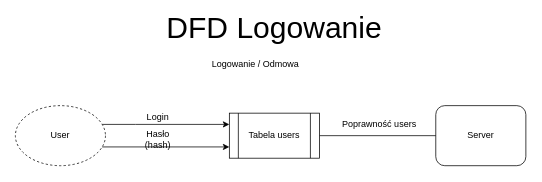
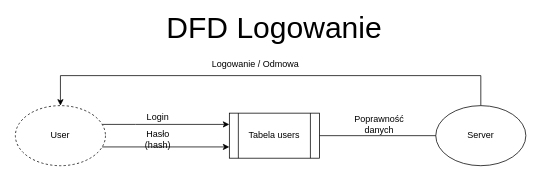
+ <mxCell id="5" style="edgeStyle=orthogonalEdgeStyle;rounded=0;orthogonalLoop=1;jettySize=auto;html=1;entryX=0.5;entryY=0;entryDx=0;entryDy=0;" edge="1" parent="1" source="6" target="4"><mxGeometry relative="1" as="geometry"><Array as="points"><mxPoint x="640" y="100" /><mxPoint x="80" y="100" /></Array></mxGeometry></mxCell>
- <mxCell id="11" value="Poprawność users" style="text;html=1;align=center;verticalAlign=middle;whiteSpace=wrap;rounded=0;" vertex="1" parent="1"><mxGeometry x="450" y="150" width="110" height="30" as="geometry" /></mxCell>
+ <mxCell id="11" value="Poprawność danych" style="text;html=1;align=center;verticalAlign=middle;whiteSpace=wrap;rounded=0;" vertex="1" parent="1"><mxGeometry x="450" y="150" width="110" height="30" as="geometry" /></mxCell>
- <mxCell id="6" value="Server" style="whiteSpace=wrap;html=1;rounded=1;" vertex="1" parent="1"><mxGeometry x="580" y="140" width="120" height="80" as="geometry" /></mxCell>
+ <mxCell id="6" value="Server" style="ellipse;whiteSpace=wrap;html=1;" vertex="1" parent="1"><mxGeometry x="580" y="140" width="120" height="80" as="geometry" /></mxCell>
